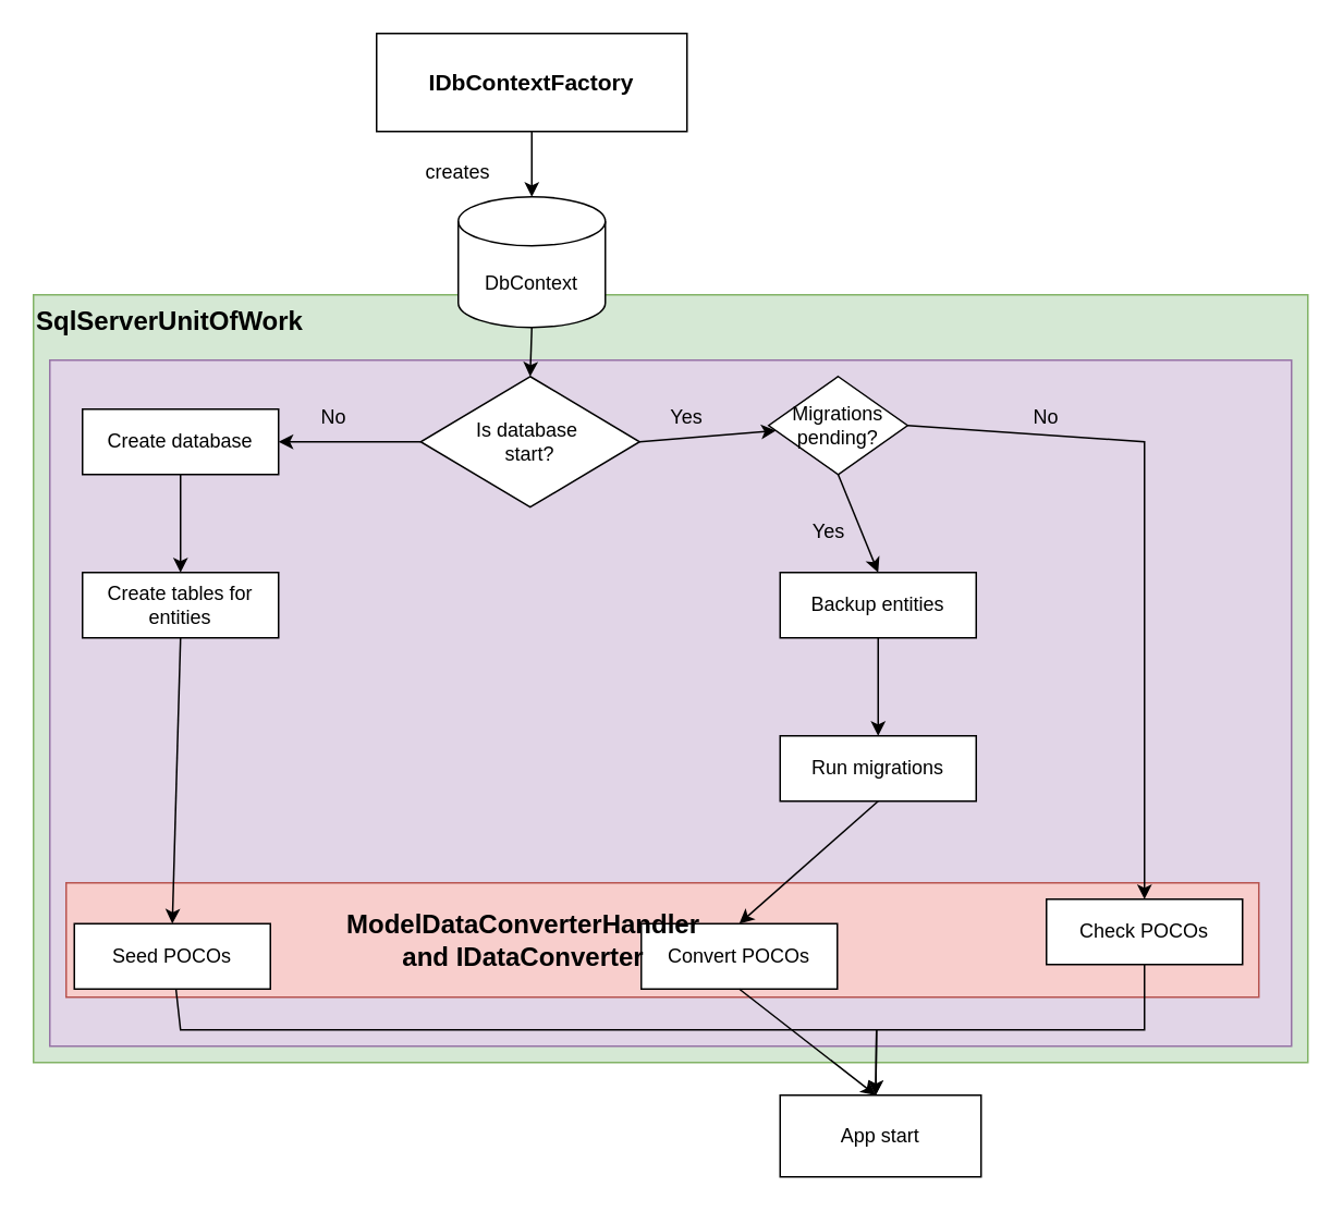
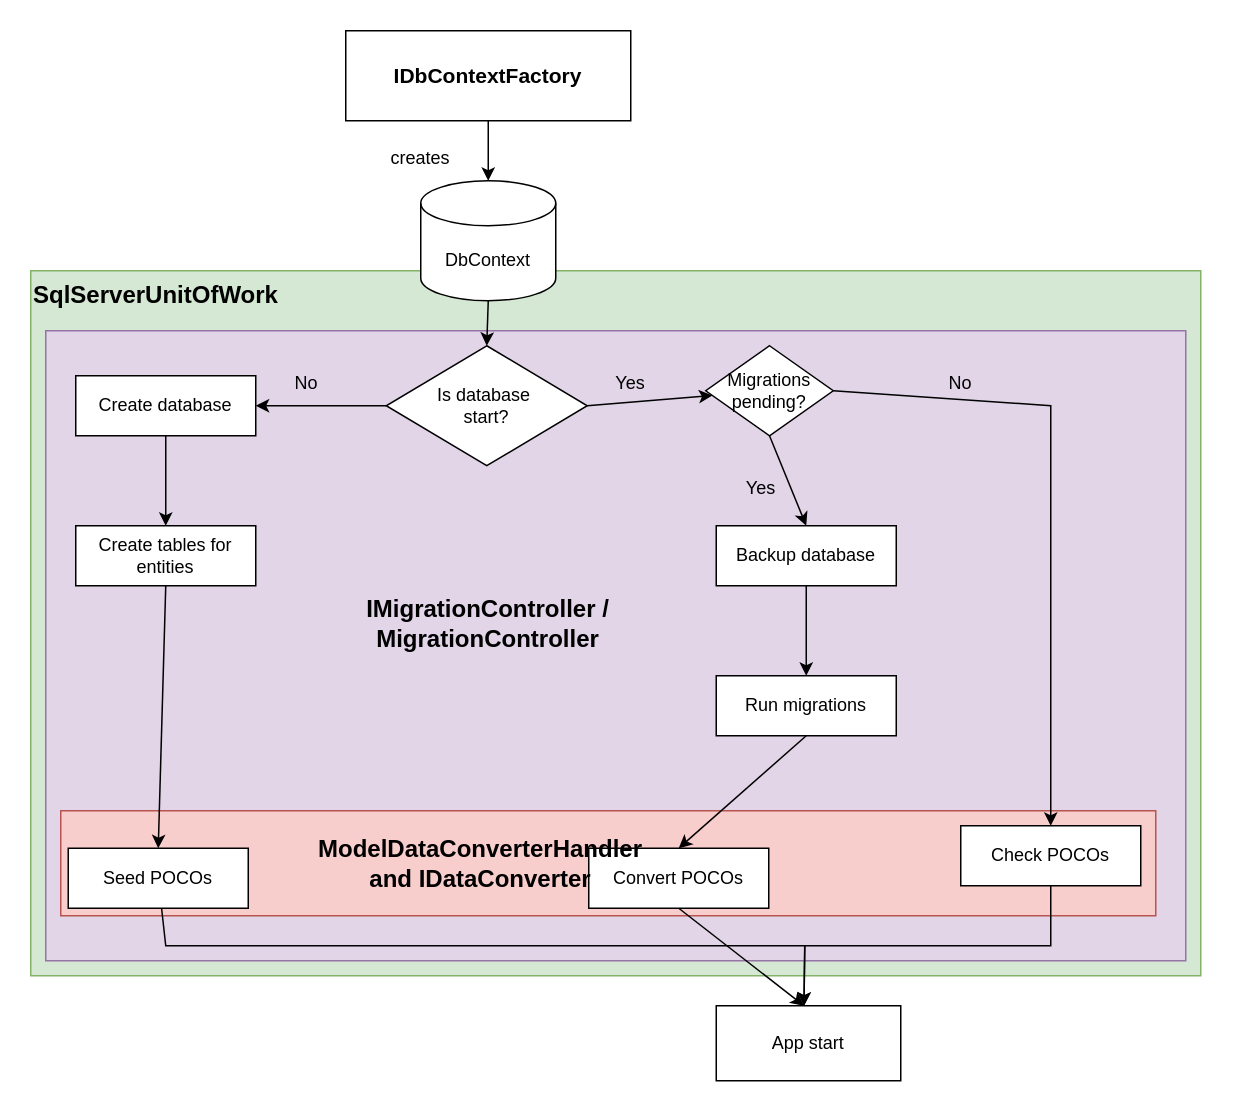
- <mxCell id="16" value="Backup entities" style="rounded=0;whiteSpace=wrap;html=1;" vertex="1" parent="1"><mxGeometry x="477" y="350" width="120" height="40" as="geometry" /></mxCell>
+ <mxCell id="16" value="Backup database" style="rounded=0;whiteSpace=wrap;html=1;" vertex="1" parent="1"><mxGeometry x="477" y="350" width="120" height="40" as="geometry" /></mxCell>
+ <mxCell id="33" value="IMigrationController / MigrationController" style="text;html=1;align=center;verticalAlign=middle;whiteSpace=wrap;rounded=0;fontSize=16;fontStyle=1" vertex="1" parent="1"><mxGeometry x="235" y="400" width="180" height="30" as="geometry" /></mxCell>
